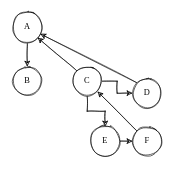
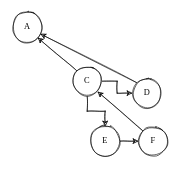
- <mxCell id="2" style="edgeStyle=orthogonalEdgeStyle;rounded=0;orthogonalLoop=1;jettySize=auto;html=1;exitX=0.5;exitY=1;exitDx=0;exitDy=0;sketch=1;fontFamily=Comic Sans MS;fontSize=14;" edge="1" parent="1" source="3" target="4"><mxGeometry relative="1" as="geometry" /></mxCell>
- <mxCell id="4" value="B" style="ellipse;whiteSpace=wrap;html=1;aspect=fixed;sketch=1;fontFamily=Comic Sans MS;fontSize=14;" vertex="1" parent="1"><mxGeometry x="20" y="110" width="50" height="50" as="geometry" /></mxCell>
- <mxCell id="11" value="F" style="ellipse;whiteSpace=wrap;html=1;aspect=fixed;sketch=1;fontFamily=Comic Sans MS;fontSize=14;" vertex="1" parent="1"><mxGeometry x="220" y="210" width="50" height="50" as="geometry" /></mxCell>
+ <mxCell id="11" value="F" style="ellipse;whiteSpace=wrap;html=1;aspect=fixed;sketch=1;fontFamily=Comic Sans MS;fontSize=14;" vertex="1" parent="1"><mxGeometry x="230" y="210" width="50" height="50" as="geometry" /></mxCell>
